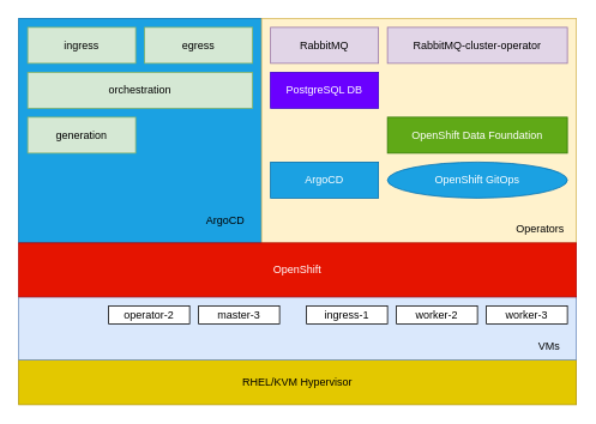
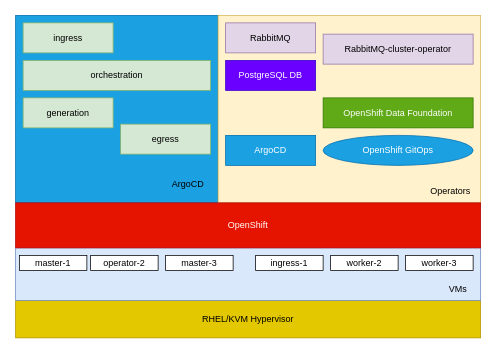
- <mxCell id="21" value="egress" style="rounded=0;whiteSpace=wrap;html=1;fillColor=#d5e8d4;strokeColor=#82b366;" vertex="1" parent="1"><mxGeometry x="160" y="30" width="120" height="40" as="geometry" /></mxCell>
+ <mxCell id="21" value="egress" style="rounded=0;whiteSpace=wrap;html=1;fillColor=#d5e8d4;strokeColor=#82b366;" vertex="1" parent="1"><mxGeometry x="160" y="165" width="120" height="40" as="geometry" /></mxCell>
- <mxCell id="8" value="RabbitMQ-cluster-operator" style="rounded=0;whiteSpace=wrap;html=1;fillColor=#e1d5e7;strokeColor=#9673a6;" vertex="1" parent="1"><mxGeometry x="430" y="30" width="200" height="40" as="geometry" /></mxCell>
+ <mxCell id="8" value="RabbitMQ-cluster-operator" style="rounded=0;whiteSpace=wrap;html=1;fillColor=#e1d5e7;strokeColor=#9673a6;" vertex="1" parent="1"><mxGeometry x="430" y="45" width="200" height="40" as="geometry" /></mxCell>
+ <mxCell id="12" value="master-1" style="rounded=0;whiteSpace=wrap;html=1;" vertex="1" parent="1"><mxGeometry x="25" y="340" width="90" height="20" as="geometry" /></mxCell>
